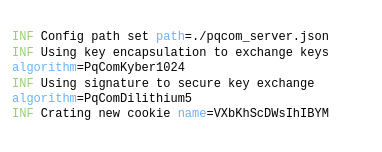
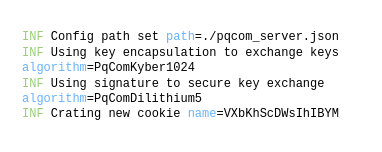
- <mxCell id="2" value="&lt;div&gt;&lt;font face=&quot;Courier New&quot;&gt;&lt;font color=&quot;#97d077&quot;&gt;INF&lt;/font&gt; Config path set &lt;font color=&quot;#66b2ff&quot;&gt;path&lt;/font&gt;=./pqcom_server.json&lt;/font&gt;&lt;/div&gt;&lt;div&gt;&lt;font face=&quot;Courier New&quot;&gt;&lt;font color=&quot;#97d077&quot;&gt;INF&lt;/font&gt; Using key encapsulation to exchange keys&lt;/font&gt;&lt;/div&gt;&lt;div&gt;&lt;font style=&quot;font-family: &amp;quot;Courier New&amp;quot;; background-color: initial;&quot; color=&quot;#66b2ff&quot;&gt;algorithm&lt;/font&gt;&lt;span style=&quot;font-family: &amp;quot;Courier New&amp;quot;; background-color: initial;&quot;&gt;=PqComKyber1024&lt;/span&gt;&lt;/div&gt;&lt;div&gt;&lt;font face=&quot;Courier New&quot;&gt;&lt;font color=&quot;#97d077&quot;&gt;INF&lt;/font&gt; Using signature to secure key exchange&lt;/font&gt;&lt;/div&gt;&lt;div&gt;&lt;font face=&quot;Courier New&quot;&gt;&lt;font color=&quot;#66b2ff&quot;&gt;algorithm&lt;/font&gt;=PqComDilithium5&lt;/font&gt;&lt;/div&gt;&lt;div&gt;&lt;span style=&quot;font-family: &amp;quot;Courier New&amp;quot;; background-color: initial;&quot;&gt;&lt;font color=&quot;#97d077&quot;&gt;INF&lt;/font&gt; Crating new cookie &lt;font color=&quot;#66b2ff&quot;&gt;name&lt;/font&gt;=VXbKhScDWsIhIBYM&lt;/span&gt;&lt;/div&gt;" style="text;html=1;align=left;verticalAlign=middle;resizable=0;points=[];autosize=1;strokeColor=none;fillColor=none;" vertex="1" parent="1"><mxGeometry x="10" y="20" width="340" height="110" as="geometry" /></mxCell>
+ <mxCell id="2" value="&lt;div&gt;&lt;font face=&quot;Courier New&quot;&gt;&lt;font color=&quot;#97d077&quot;&gt;INF&lt;/font&gt; Config path set &lt;font color=&quot;#66b2ff&quot;&gt;path&lt;/font&gt;=./pqcom_server.json&lt;/font&gt;&lt;/div&gt;&lt;div&gt;&lt;font face=&quot;Courier New&quot;&gt;&lt;font color=&quot;#97d077&quot;&gt;INF&lt;/font&gt; Using key encapsulation to exchange keys&lt;/font&gt;&lt;/div&gt;&lt;div&gt;&lt;font style=&quot;font-family: &amp;quot;Courier New&amp;quot;; background-color: initial;&quot; color=&quot;#66b2ff&quot;&gt;algorithm&lt;/font&gt;&lt;span style=&quot;font-family: &amp;quot;Courier New&amp;quot;; background-color: initial;&quot;&gt;=PqComKyber1024&lt;/span&gt;&lt;/div&gt;&lt;div&gt;&lt;font face=&quot;Courier New&quot;&gt;&lt;font color=&quot;#97d077&quot;&gt;INF&lt;/font&gt; Using signature to secure key exchange&lt;/font&gt;&lt;/div&gt;&lt;div&gt;&lt;font face=&quot;Courier New&quot;&gt;&lt;font color=&quot;#66b2ff&quot;&gt;algorithm&lt;/font&gt;=PqComDilithium5&lt;/font&gt;&lt;/div&gt;&lt;div&gt;&lt;span style=&quot;font-family: &amp;quot;Courier New&amp;quot;; background-color: initial;&quot;&gt;&lt;font color=&quot;#97d077&quot;&gt;INF&lt;/font&gt; Crating new cookie &lt;font color=&quot;#66b2ff&quot;&gt;name&lt;/font&gt;=VXbKhScDWsIhIBYM&lt;/span&gt;&lt;/div&gt;" style="text;html=1;align=left;verticalAlign=middle;resizable=0;points=[];autosize=1;strokeColor=none;fillColor=none;" vertex="1" parent="1"><mxGeometry x="20" y="20" width="340" height="110" as="geometry" /></mxCell>
